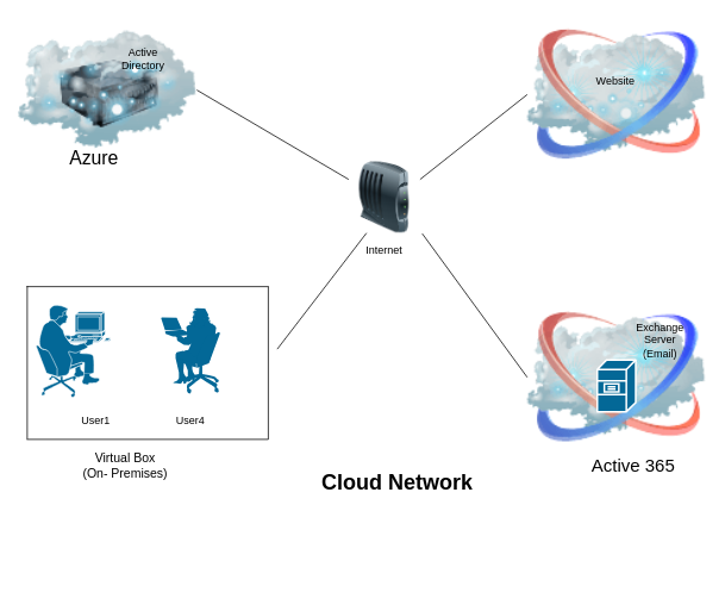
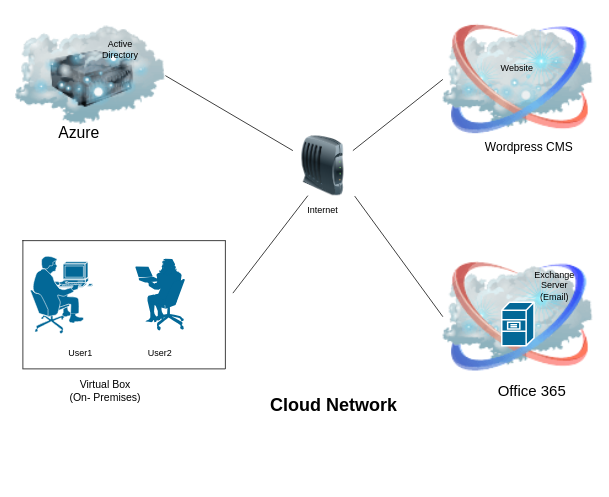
+ <mxCell id="19" value="&lt;font style=&quot;font-size: 16px&quot;&gt;Wordpress CMS&lt;/font&gt;" style="text;html=1;strokeColor=none;fillColor=none;align=center;verticalAlign=middle;whiteSpace=wrap;rounded=0;" vertex="1" parent="1"><mxGeometry x="640" y="180" width="130" height="30" as="geometry" /></mxCell>
- <mxCell id="12" value="User4" style="text;html=1;strokeColor=none;fillColor=none;align=center;verticalAlign=middle;whiteSpace=wrap;rounded=0;" vertex="1" parent="1"><mxGeometry x="193" y="460" width="40" height="20" as="geometry" /></mxCell>
+ <mxCell id="12" value="User2" style="text;html=1;strokeColor=none;fillColor=none;align=center;verticalAlign=middle;whiteSpace=wrap;rounded=0;" vertex="1" parent="1"><mxGeometry x="193" y="460" width="40" height="20" as="geometry" /></mxCell>
- <mxCell id="15" value="&lt;font style=&quot;font-size: 20px&quot;&gt;Active 365&lt;/font&gt;" style="text;html=1;strokeColor=none;fillColor=none;align=center;verticalAlign=middle;whiteSpace=wrap;rounded=0;" vertex="1" parent="1"><mxGeometry x="658.5" y="510" width="100" height="20" as="geometry" /></mxCell>
+ <mxCell id="15" value="&lt;font style=&quot;font-size: 20px&quot;&gt;Office 365&lt;/font&gt;" style="text;html=1;strokeColor=none;fillColor=none;align=center;verticalAlign=middle;whiteSpace=wrap;rounded=0;" vertex="1" parent="1"><mxGeometry x="658.5" y="510" width="100" height="20" as="geometry" /></mxCell>
